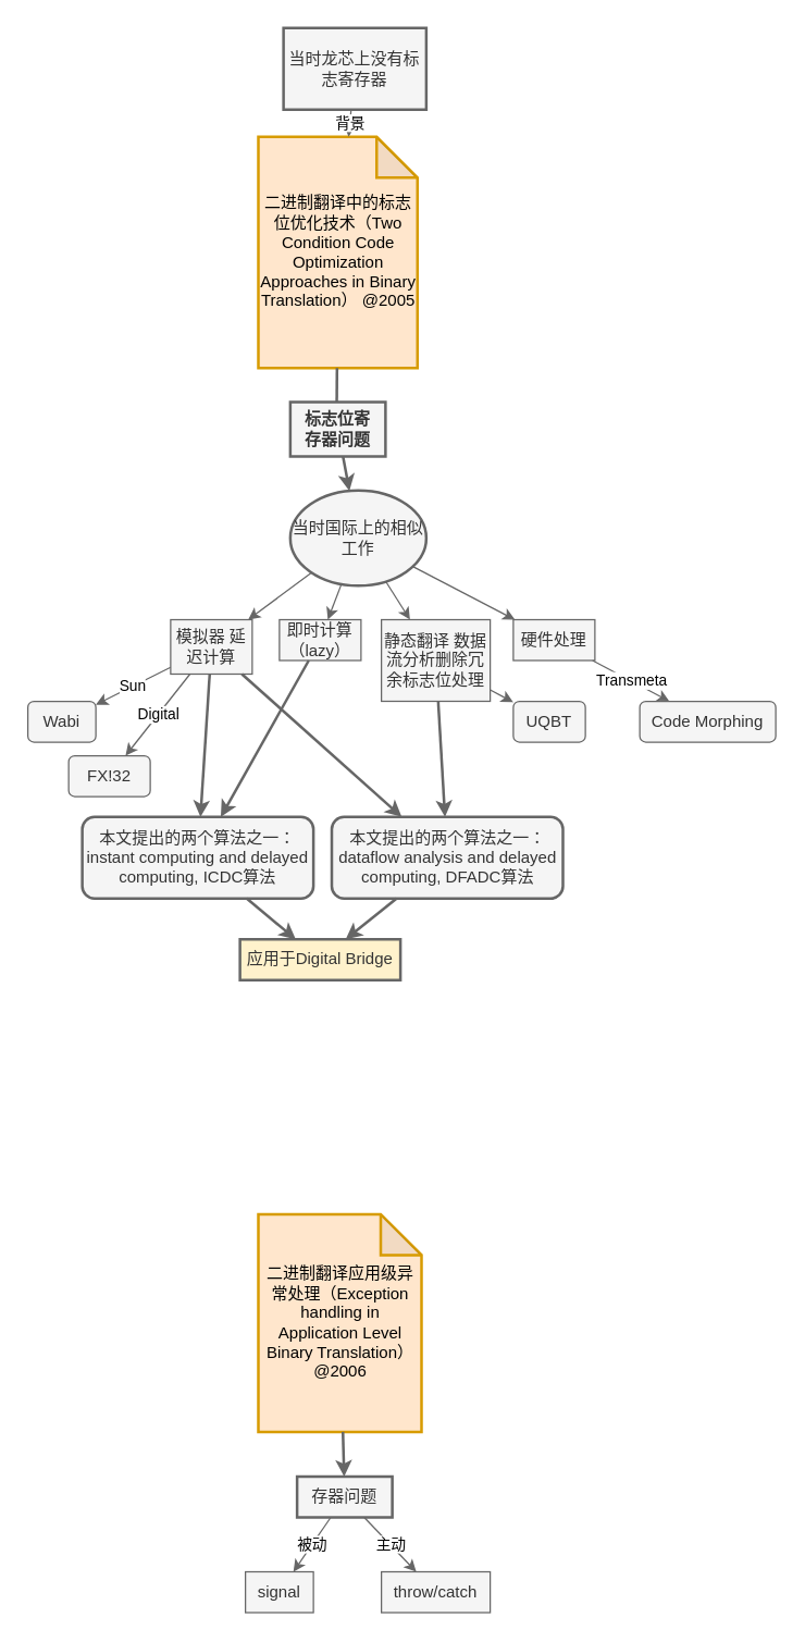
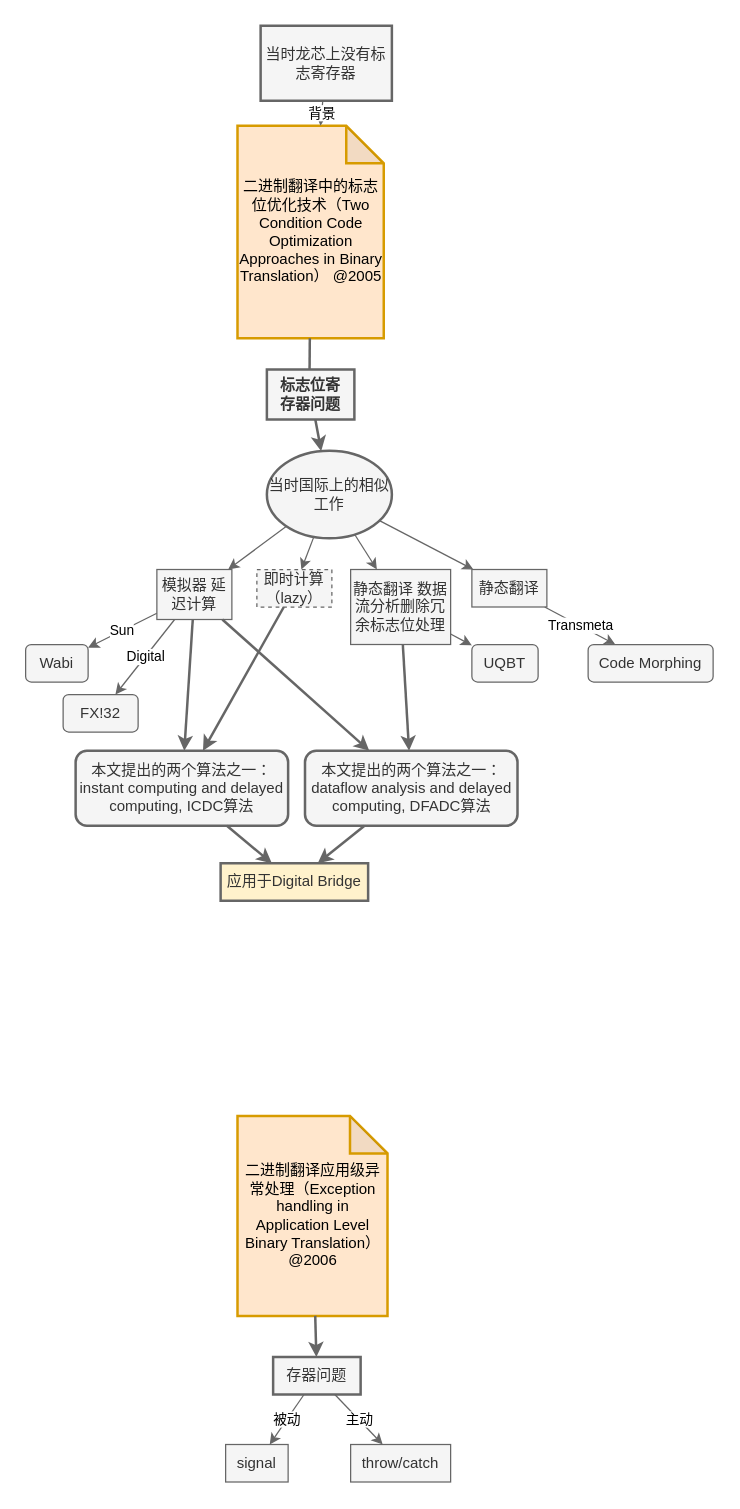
- <mxCell id="21" value="即时计算&lt;br&gt;（lazy）&lt;br&gt;" style="rounded=0;whiteSpace=wrap;html=1;strokeWidth=1;fillColor=#f5f5f5;strokeColor=#666666;fontColor=#333333;" parent="1" vertex="1"><mxGeometry x="205" y="455" width="60" height="30" as="geometry" /></mxCell>
+ <mxCell id="21" value="即时计算&lt;br&gt;（lazy）&lt;br&gt;" style="rounded=0;whiteSpace=wrap;html=1;strokeWidth=1;fillColor=#f5f5f5;strokeColor=#666666;fontColor=#333333;dashed=1;" parent="1" vertex="1"><mxGeometry x="205" y="455" width="60" height="30" as="geometry" /></mxCell>
- <mxCell id="17" value="硬件处理" style="rounded=0;whiteSpace=wrap;html=1;strokeWidth=1;fillColor=#f5f5f5;strokeColor=#666666;fontColor=#333333;" parent="1" vertex="1"><mxGeometry x="377" y="455" width="60" height="30" as="geometry" /></mxCell>
+ <mxCell id="17" value="静态翻译" style="rounded=0;whiteSpace=wrap;html=1;strokeWidth=1;fillColor=#f5f5f5;strokeColor=#666666;fontColor=#333333;" parent="1" vertex="1"><mxGeometry x="377" y="455" width="60" height="30" as="geometry" /></mxCell>
